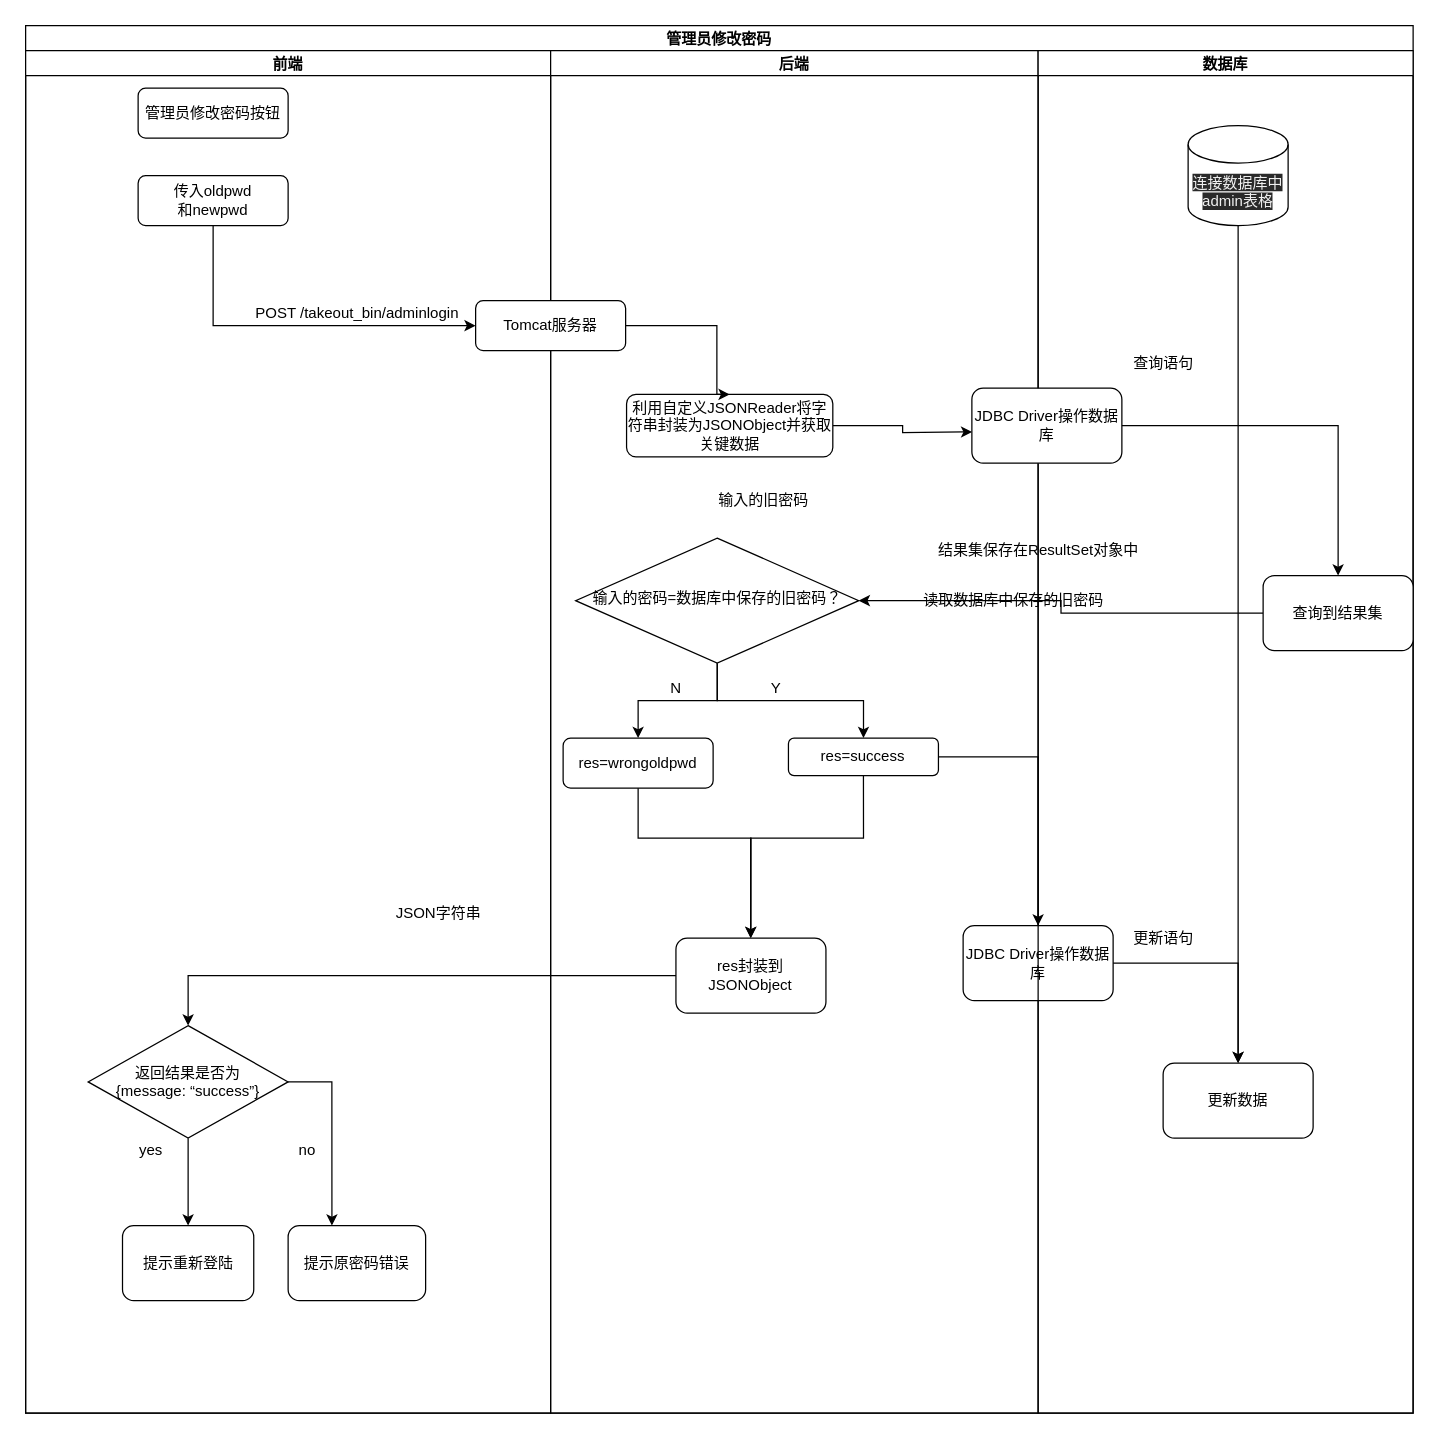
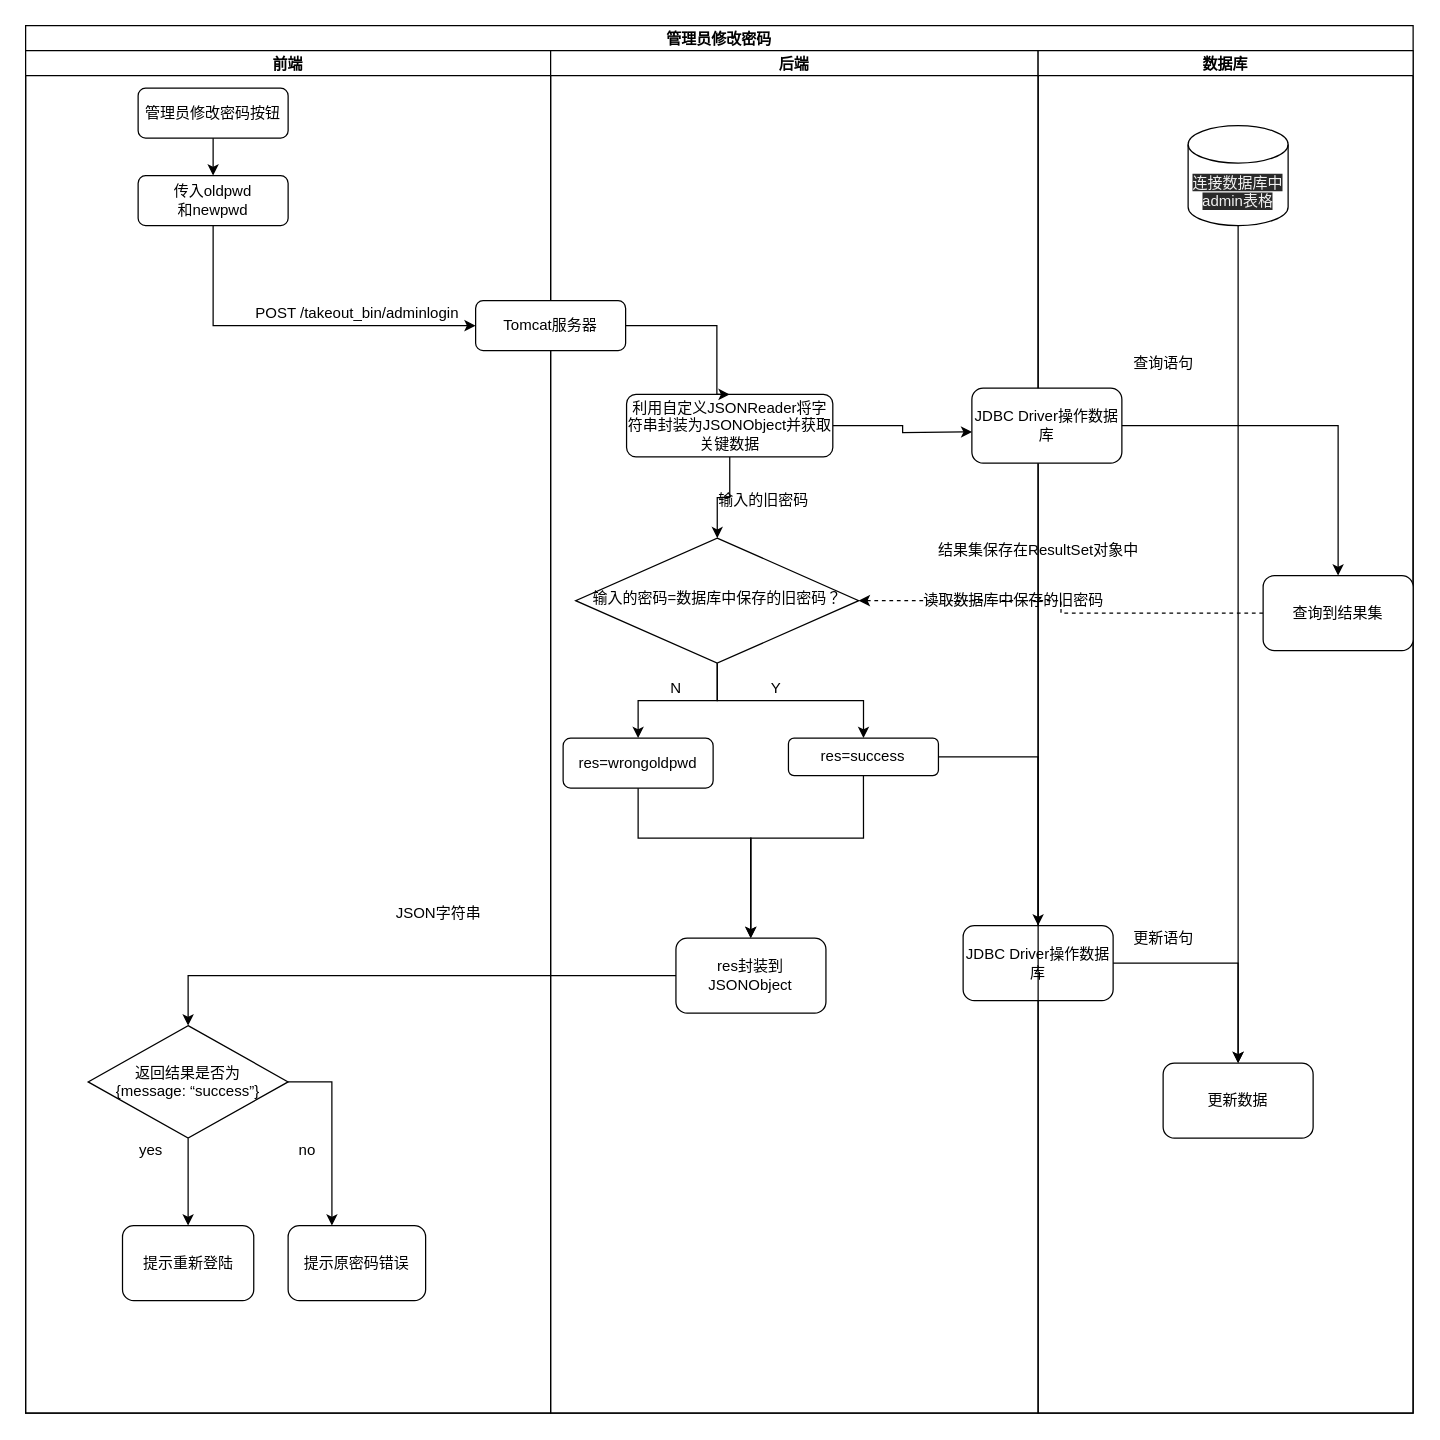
+ <mxCell id="11" style="edgeStyle=orthogonalEdgeStyle;rounded=0;orthogonalLoop=1;jettySize=auto;html=1;exitX=0.5;exitY=1;exitDx=0;exitDy=0;entryX=0.5;entryY=0;entryDx=0;entryDy=0;" parent="3" source="9" target="10" edge="1"><mxGeometry relative="1" as="geometry" /></mxCell>
+ <mxCell id="16" style="edgeStyle=orthogonalEdgeStyle;rounded=0;orthogonalLoop=1;jettySize=auto;html=1;" parent="14" source="17" target="20" edge="1"><mxGeometry relative="1" as="geometry" /></mxCell>
- <mxCell id="30" style="edgeStyle=orthogonalEdgeStyle;rounded=0;orthogonalLoop=1;jettySize=auto;html=1;entryX=1;entryY=0.5;entryDx=0;entryDy=0;" parent="2" source="34" target="20" edge="1"><mxGeometry relative="1" as="geometry" /></mxCell>
+ <mxCell id="30" style="edgeStyle=orthogonalEdgeStyle;rounded=0;orthogonalLoop=1;jettySize=auto;html=1;entryX=1;entryY=0.5;entryDx=0;entryDy=0;dashed=1;" parent="2" source="34" target="20" edge="1"><mxGeometry relative="1" as="geometry" /></mxCell>
